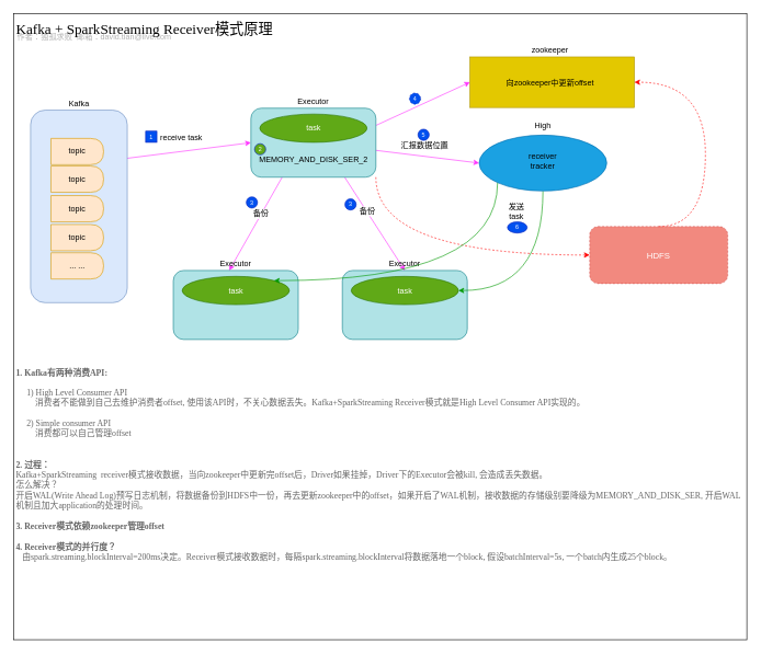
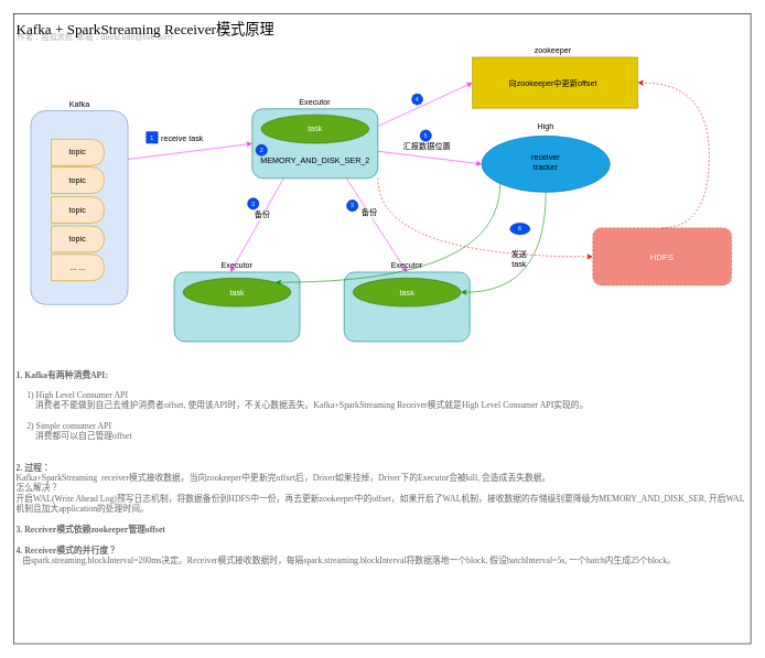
- <mxCell id="40" value="2" style="ellipse;whiteSpace=wrap;html=1;aspect=fixed;fillColor=#60a917;strokeColor=#001DBC;fontColor=#ffffff;fontSize=9;" vertex="1" parent="1"><mxGeometry x="386.5" y="218" width="17" height="17" as="geometry" /></mxCell>
+ <mxCell id="40" value="2" style="ellipse;whiteSpace=wrap;html=1;aspect=fixed;fillColor=#0050ef;strokeColor=#001DBC;fontColor=#ffffff;fontSize=9;" vertex="1" parent="1"><mxGeometry x="386.5" y="218" width="17" height="17" as="geometry" /></mxCell>
- <mxCell id="38" value="发送task" style="text;html=1;strokeColor=none;fillColor=none;align=center;verticalAlign=middle;whiteSpace=wrap;rounded=0;" vertex="1" parent="1"><mxGeometry x="765" y="311" width="40" height="20" as="geometry" /></mxCell>
+ <mxCell id="38" value="发送task" style="text;html=1;strokeColor=none;fillColor=none;align=center;verticalAlign=middle;whiteSpace=wrap;rounded=0;" vertex="1" parent="1"><mxGeometry x="765" y="381" width="40" height="20" as="geometry" /></mxCell>
